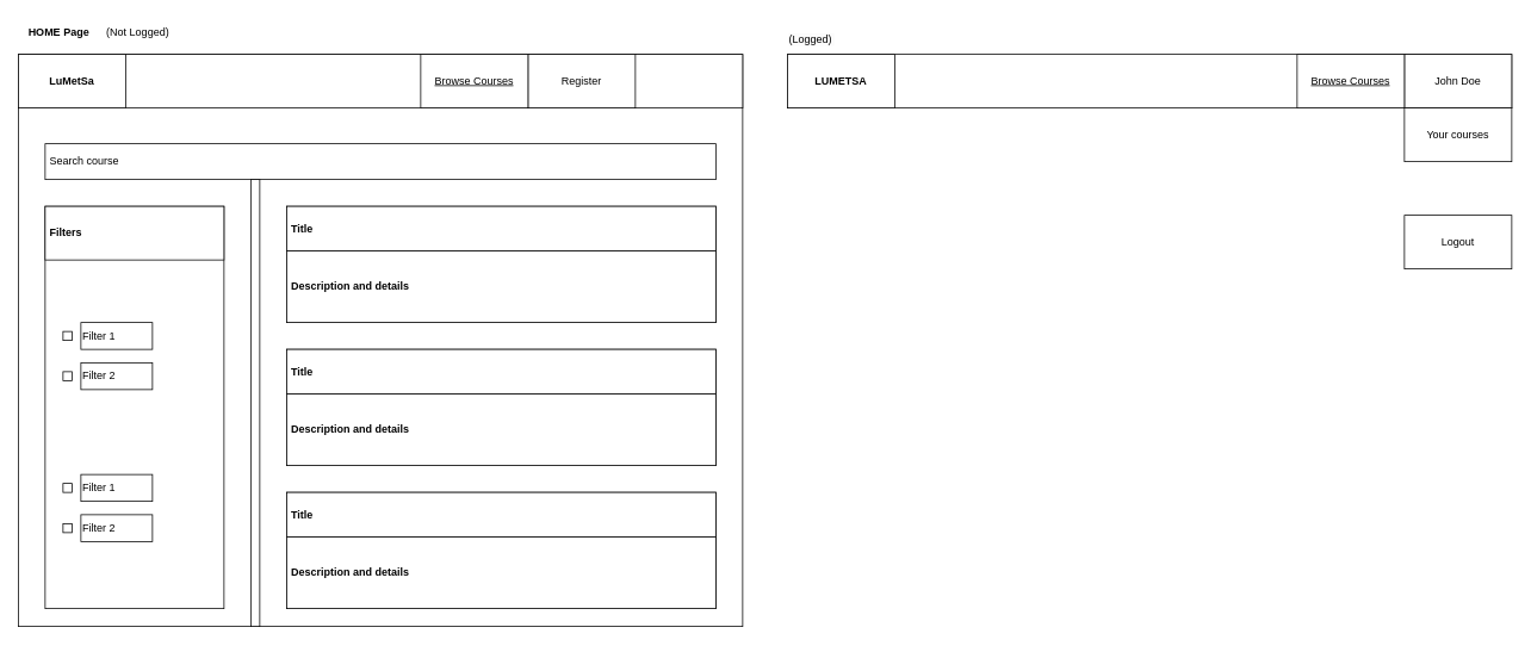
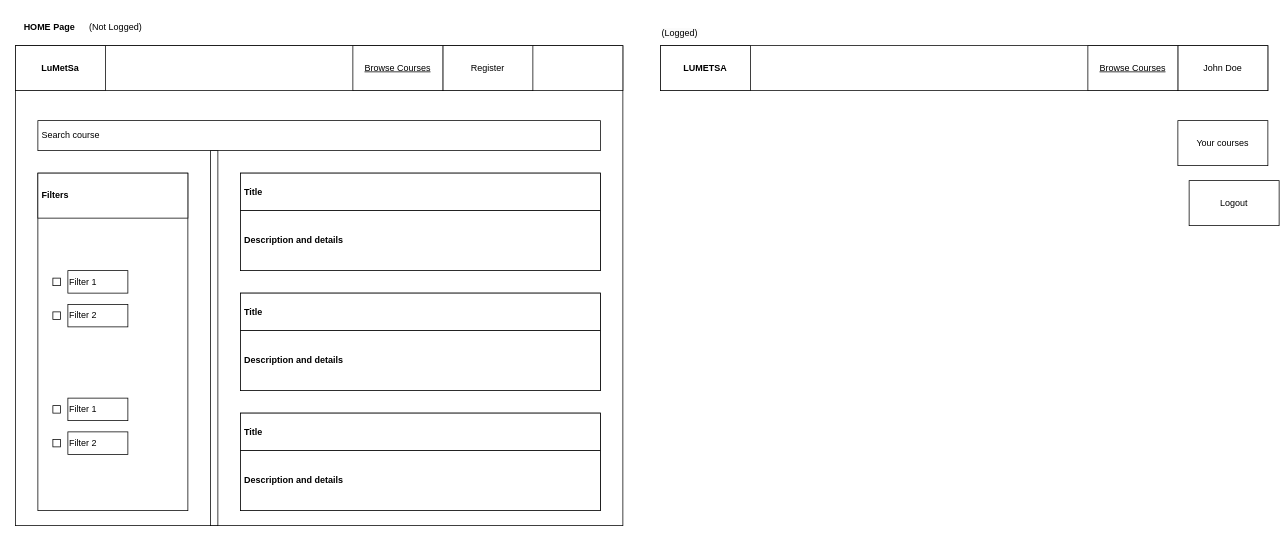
- <mxCell id="44" value="Your courses" style="whiteSpace=wrap;html=1;" vertex="1" parent="1"><mxGeometry x="1570" y="120" width="120" height="60" as="geometry" /></mxCell>
+ <mxCell id="44" value="Your courses" style="whiteSpace=wrap;html=1;" vertex="1" parent="1"><mxGeometry x="1570" y="160" width="120" height="60" as="geometry" /></mxCell>
- <mxCell id="45" value="Logout" style="whiteSpace=wrap;html=1;" vertex="1" parent="1"><mxGeometry x="1570" y="240" width="120" height="60" as="geometry" /></mxCell>
+ <mxCell id="45" value="Logout" style="whiteSpace=wrap;html=1;" vertex="1" parent="1"><mxGeometry x="1585" y="240" width="120" height="60" as="geometry" /></mxCell>
